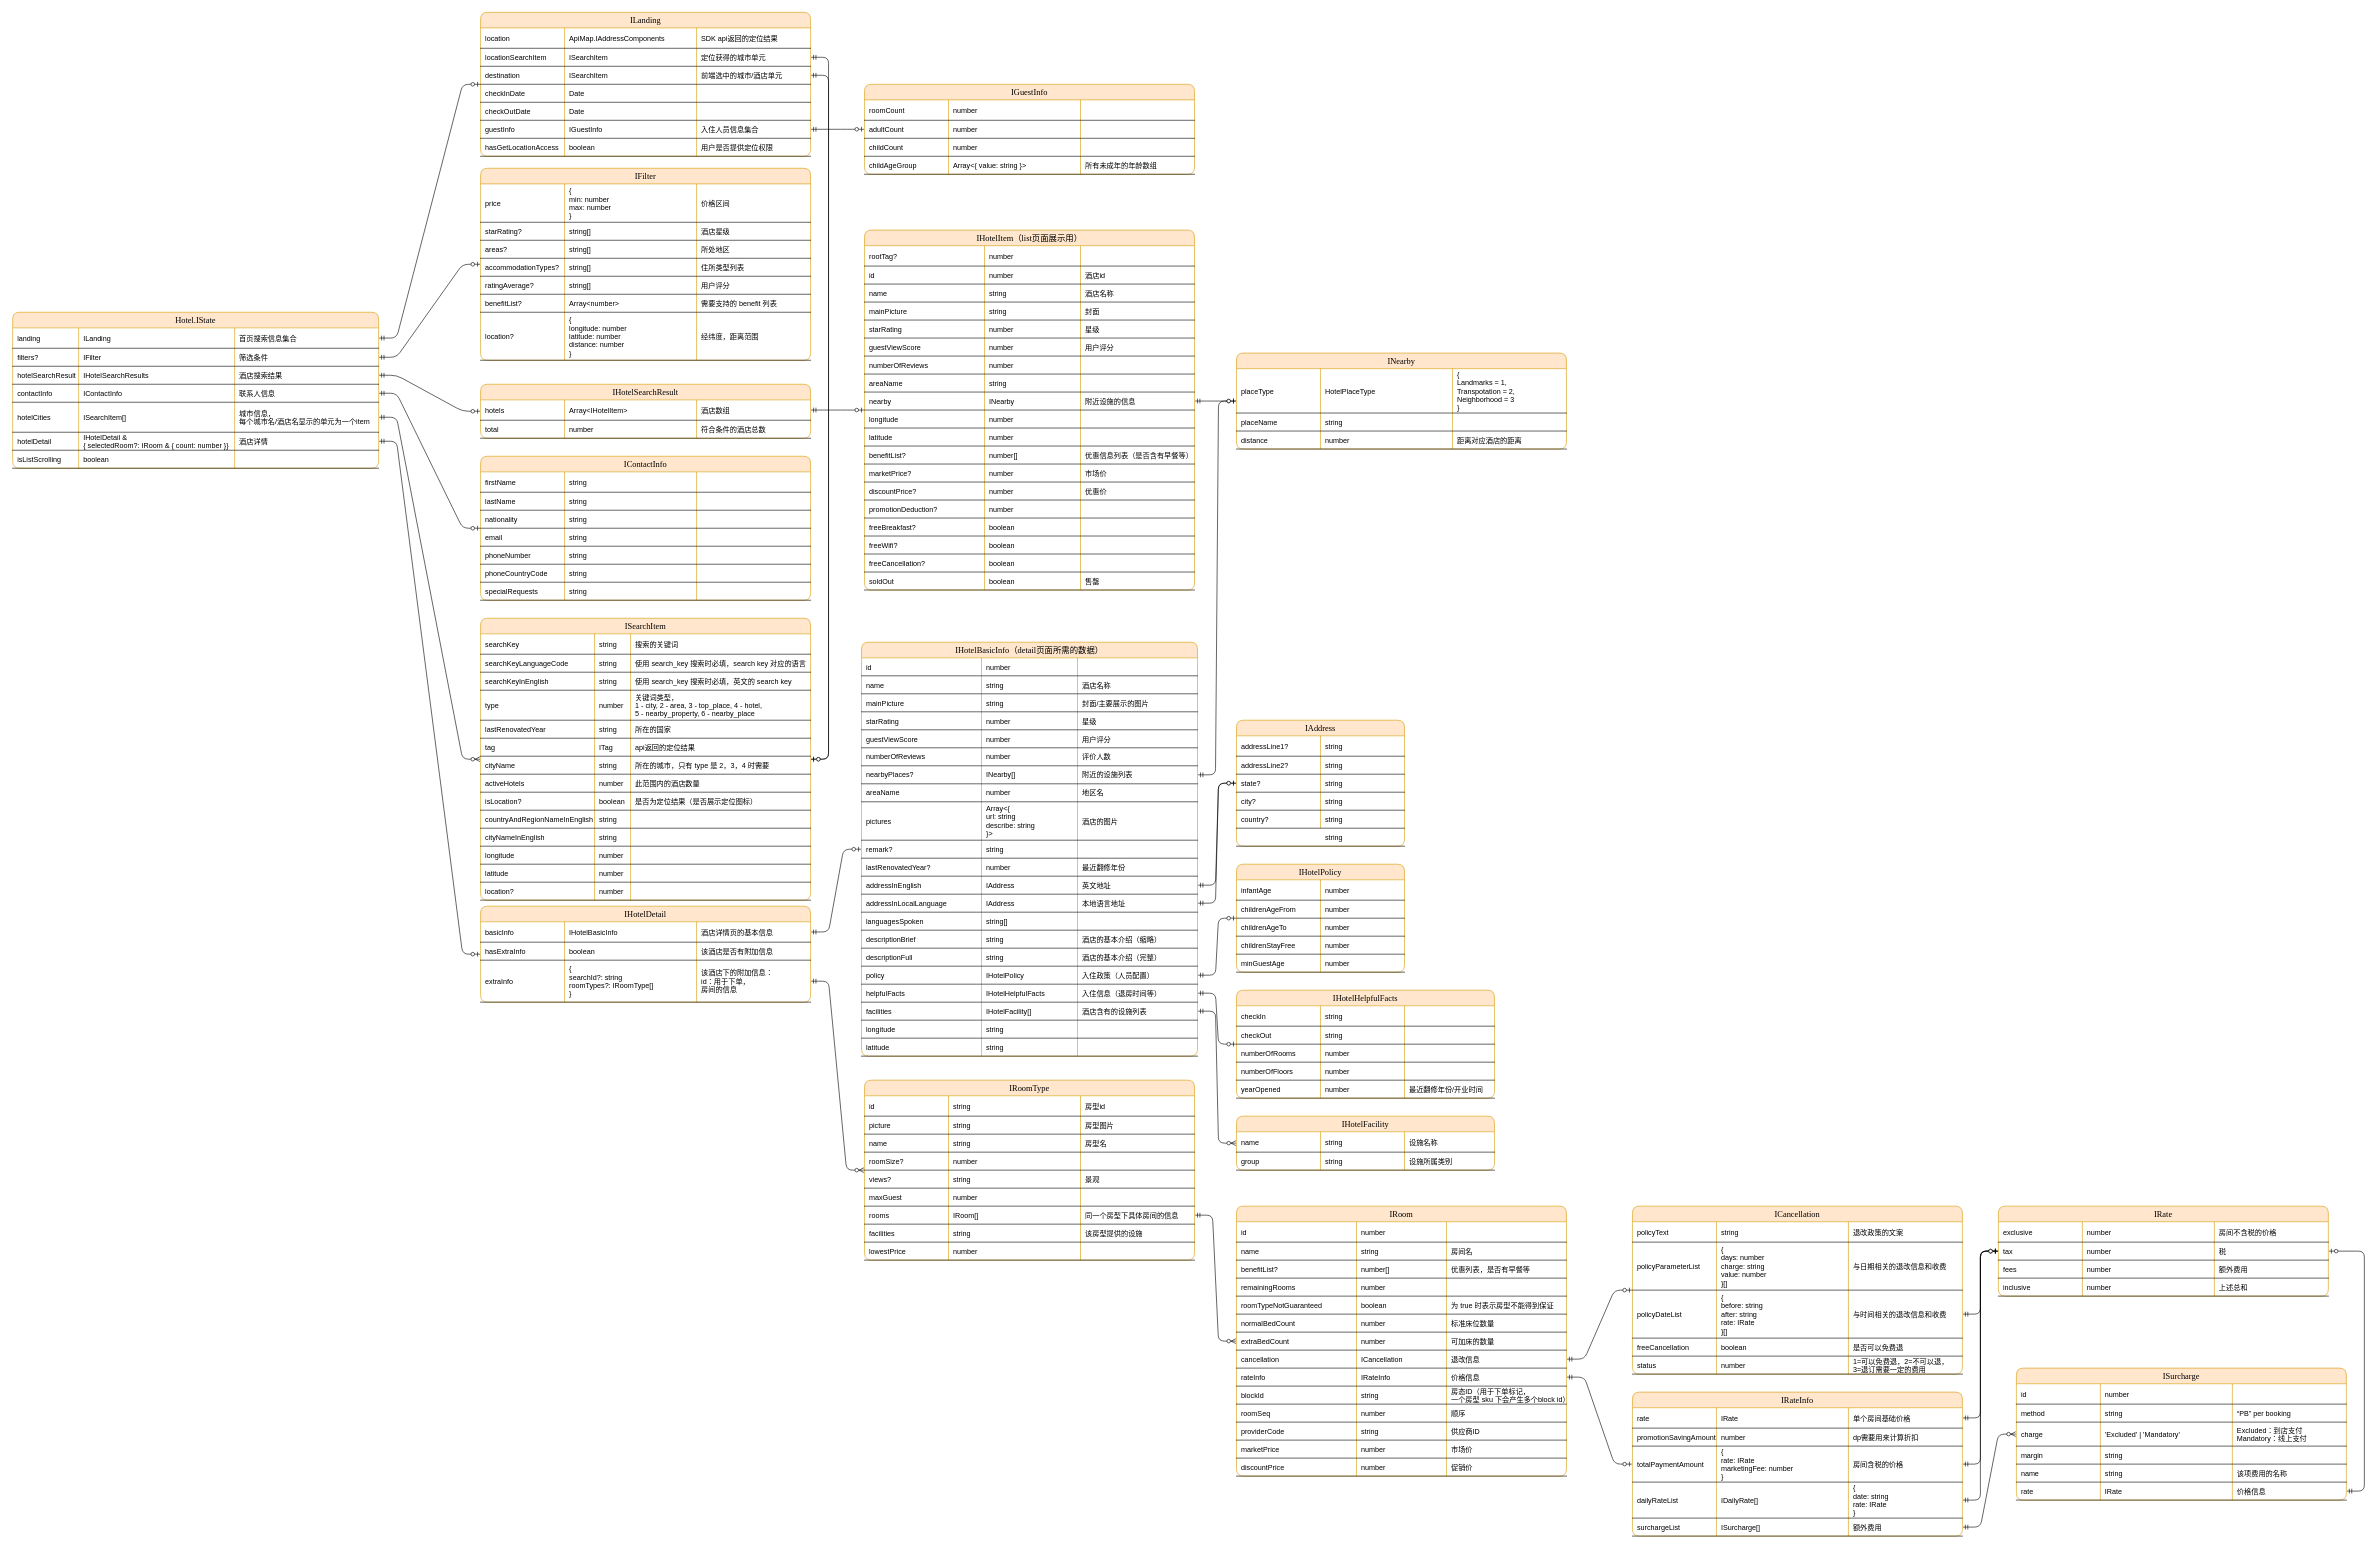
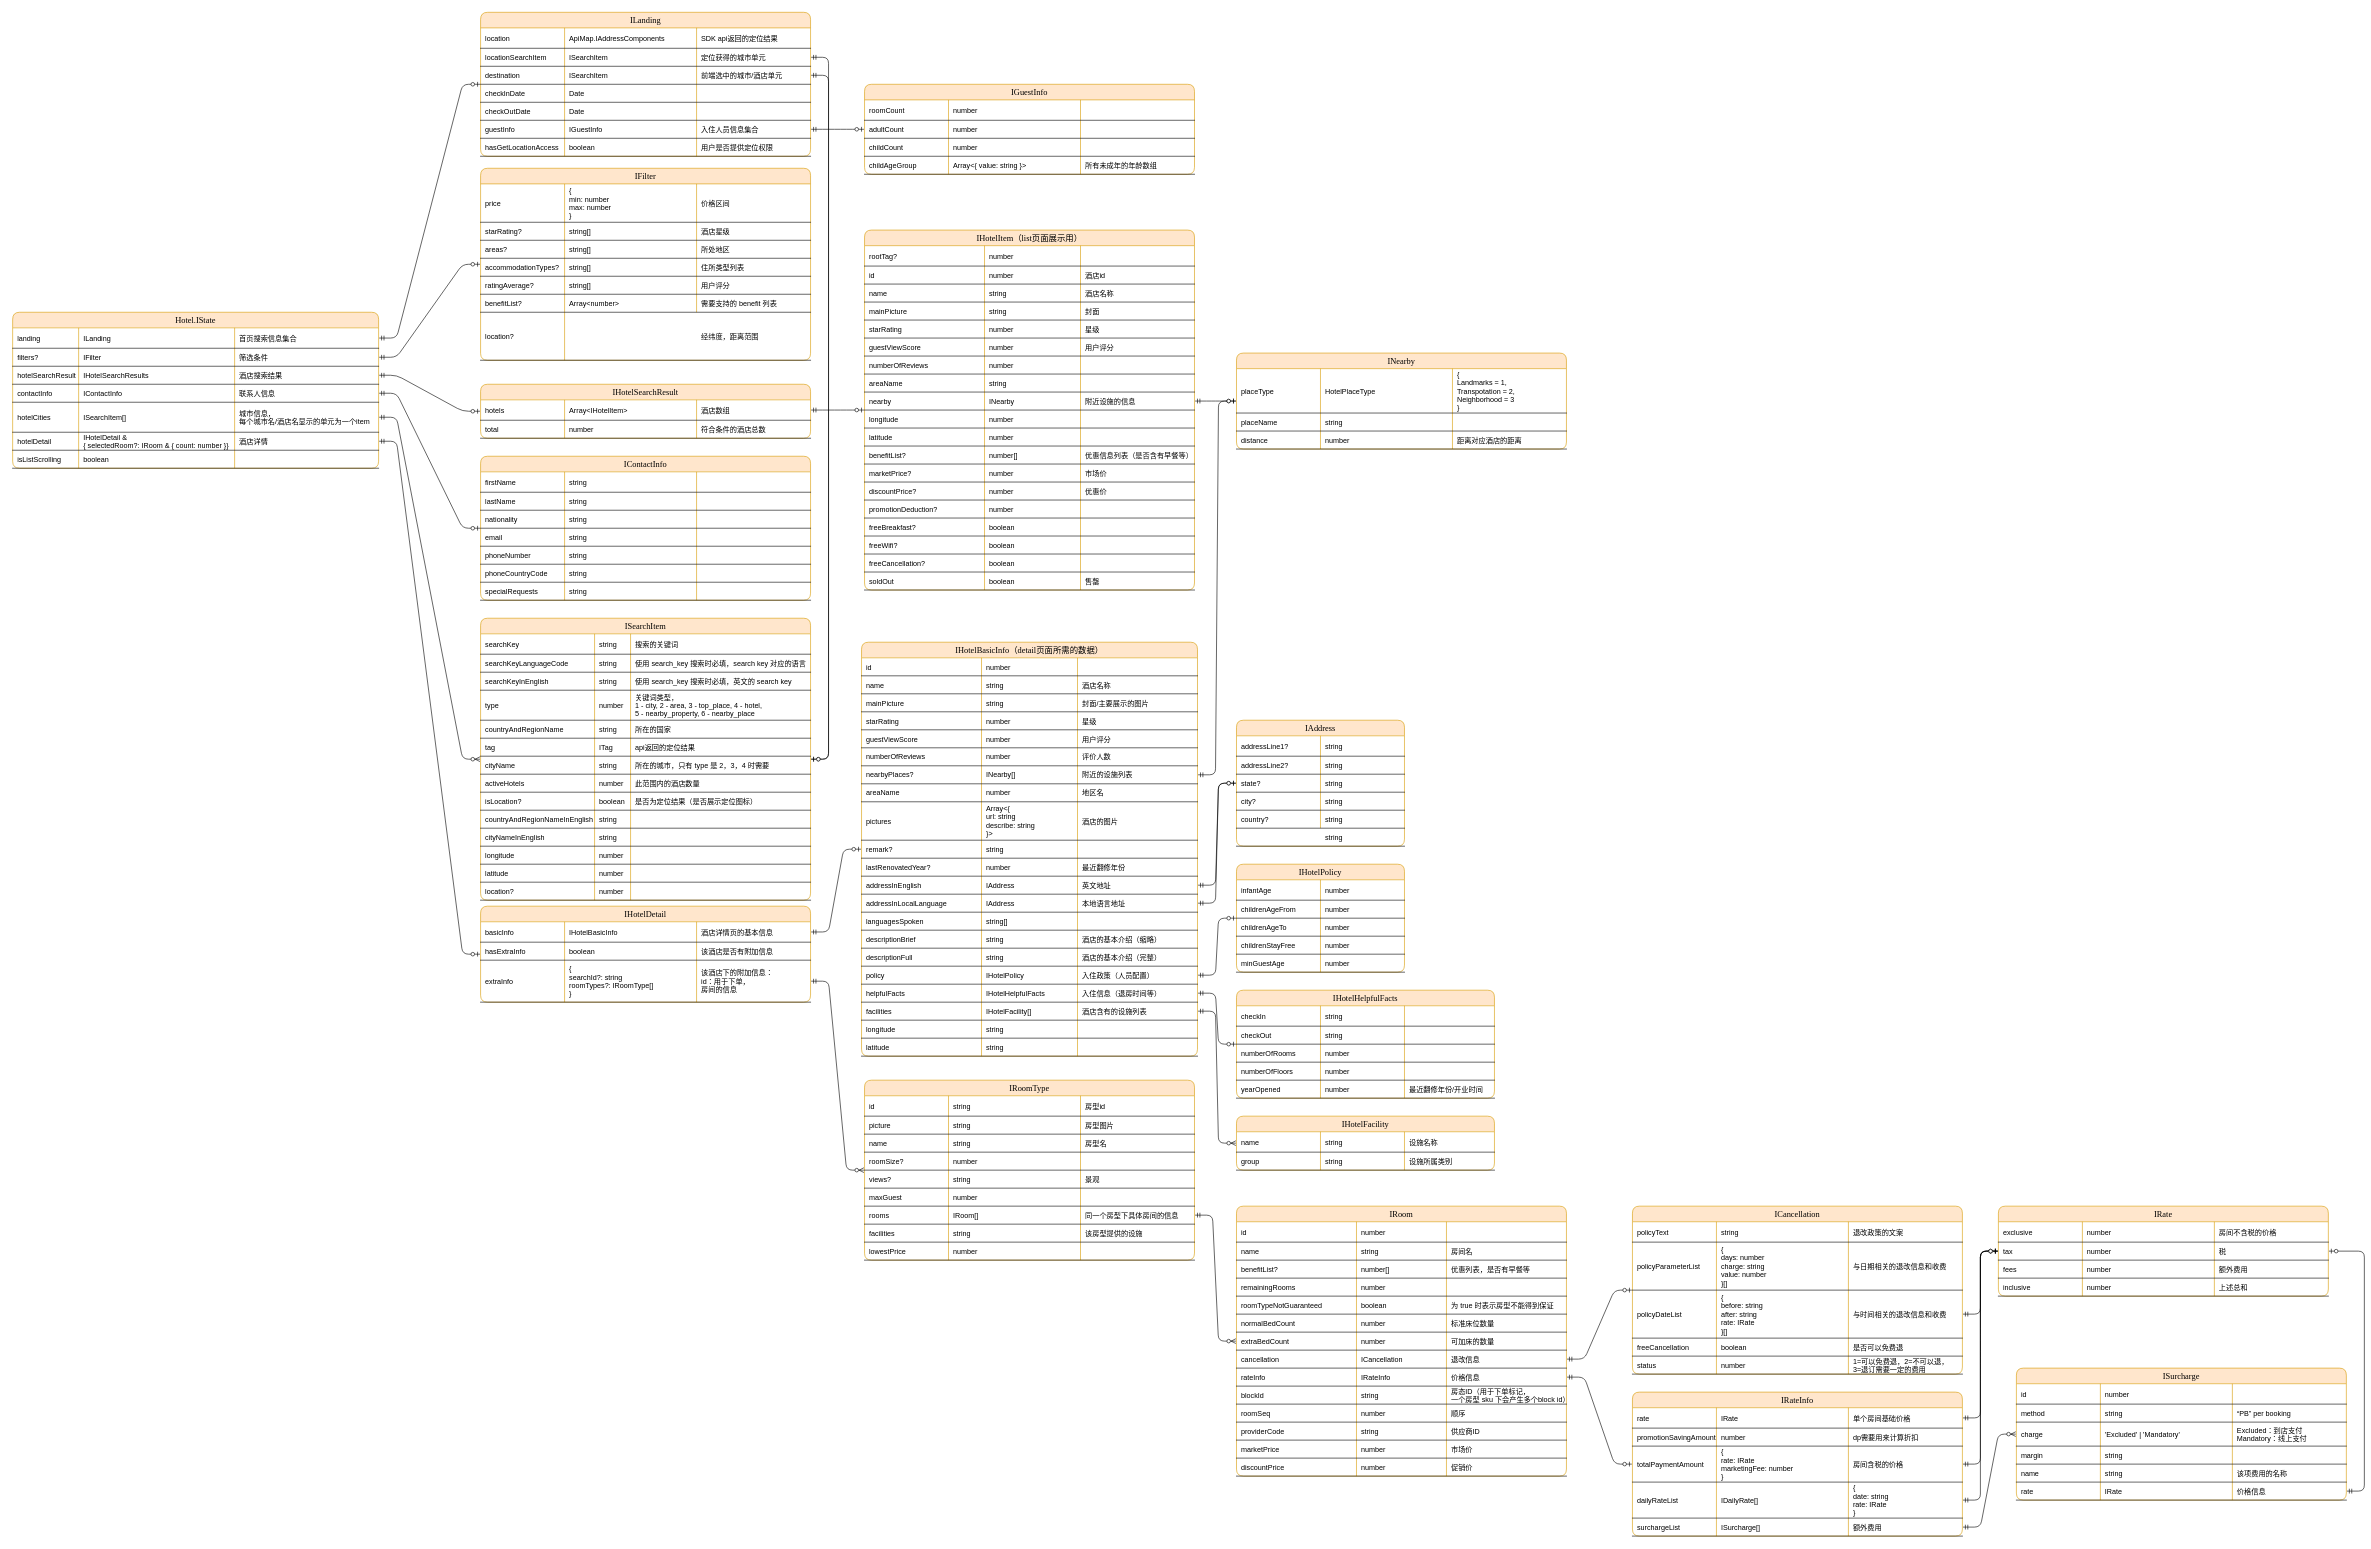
- <mxCell id="629" value="{&#10;      longitude: number&#10;      latitude: number&#10;      distance: number&#10;    }" style="shape=partialRectangle;connectable=0;top=0;left=0;bottom=0;right=0;align=left;spacingLeft=6;fontStyle=0;overflow=hidden;perimeterSpacing=1;noLabel=0;backgroundOutline=0;moveCells=0;comic=0;fillColor=none;" vertex="1" parent="627"><mxGeometry x="140" width="220" height="80" as="geometry" /></mxCell>
- <mxCell id="335" value="lastRenovatedYear" style="shape=partialRectangle;connectable=0;top=0;left=0;bottom=0;right=0;fontStyle=0;overflow=hidden;perimeterSpacing=1;noLabel=0;backgroundOutline=0;moveCells=0;comic=0;fillColor=none;align=left;spacingLeft=6;" vertex="1" parent="334"><mxGeometry width="190" height="30" as="geometry" /></mxCell>
+ <mxCell id="335" value="countryAndRegionName" style="shape=partialRectangle;connectable=0;top=0;left=0;bottom=0;right=0;fontStyle=0;overflow=hidden;perimeterSpacing=1;noLabel=0;backgroundOutline=0;moveCells=0;comic=0;fillColor=none;align=left;spacingLeft=6;" vertex="1" parent="334"><mxGeometry width="190" height="30" as="geometry" /></mxCell>
